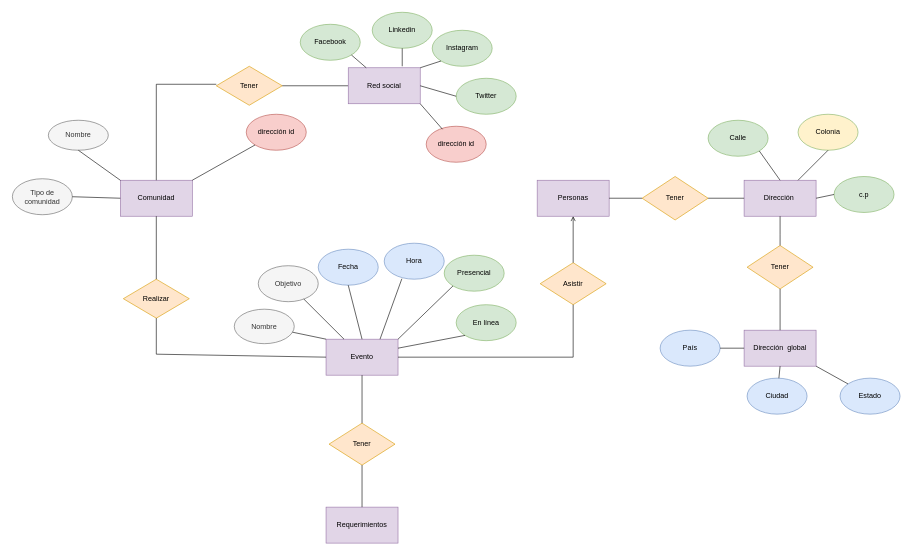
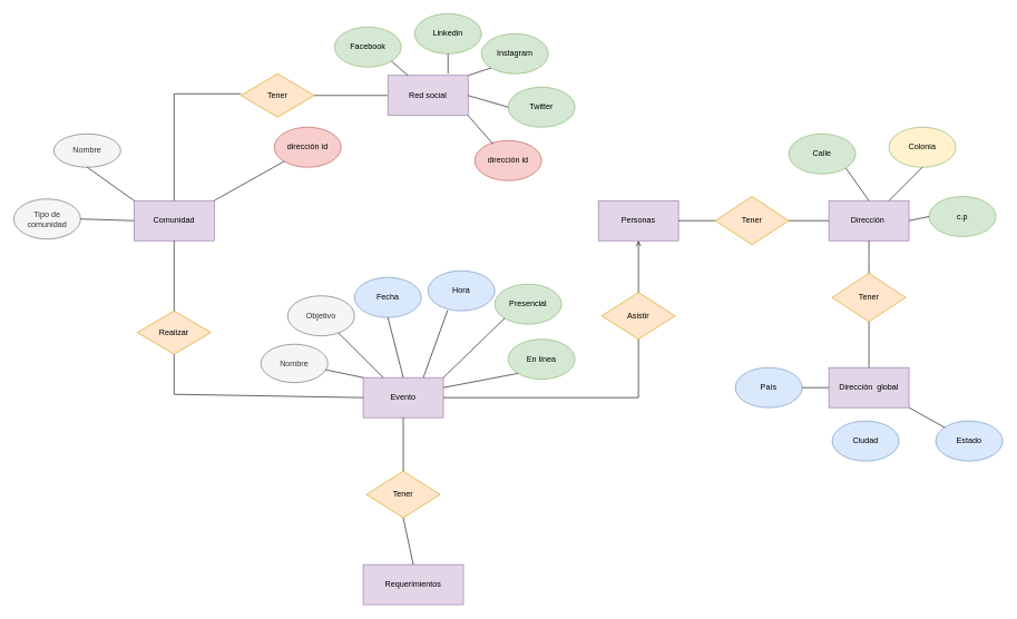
- <mxCell id="65" value="" style="endArrow=none;html=1;rounded=0;exitX=0.5;exitY=1;exitDx=0;exitDy=0;" edge="1" parent="1" source="60" target="42"><mxGeometry width="50" height="50" relative="1" as="geometry"><mxPoint x="1320" y="570" as="sourcePoint" /><mxPoint x="1320" y="501.25" as="targetPoint" /></mxGeometry></mxCell>
- <mxCell id="28" value="Requerimientos" style="rounded=0;whiteSpace=wrap;html=1;fillColor=#e1d5e7;strokeColor=#9673a6;" parent="1" vertex="1"><mxGeometry x="543" y="845" width="120" height="60" as="geometry" /></mxCell>
+ <mxCell id="28" value="Requerimientos" style="rounded=0;whiteSpace=wrap;html=1;fillColor=#e1d5e7;strokeColor=#9673a6;" parent="1" vertex="1"><mxGeometry x="543" y="845" width="150" height="60" as="geometry" /></mxCell>
